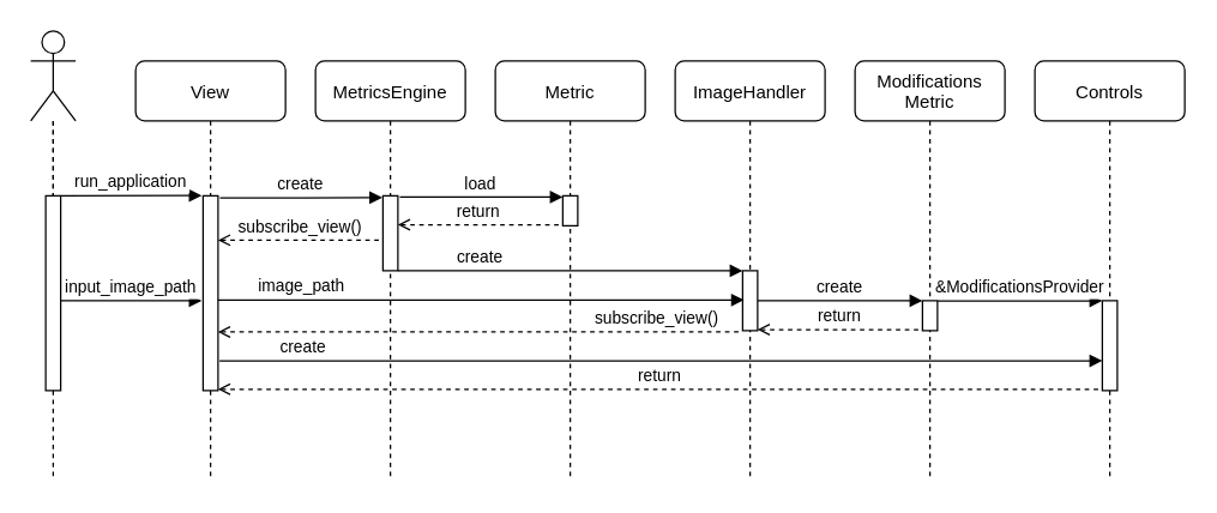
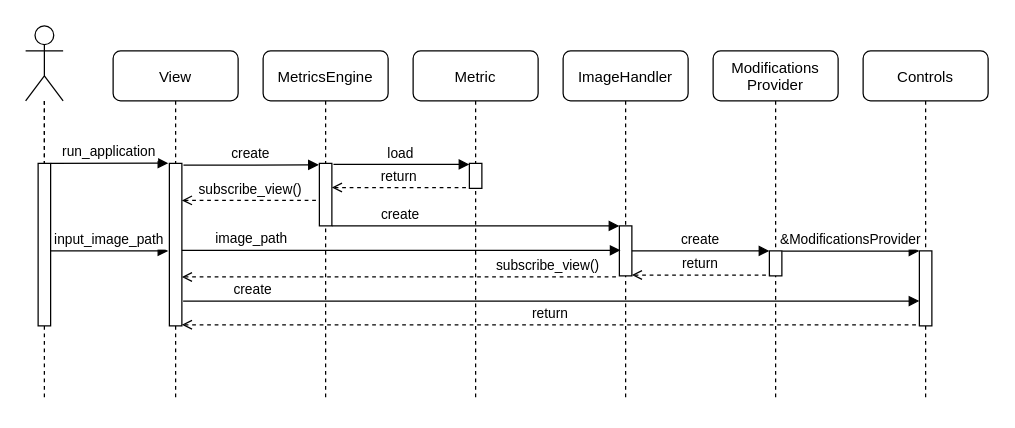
- <mxCell id="14" value="Modifications&#10;Metric" style="shape=umlLifeline;perimeter=lifelinePerimeter;container=1;collapsible=0;recursiveResize=0;rounded=1;shadow=0;strokeWidth=1;fontSize=12;" vertex="1" parent="1"><mxGeometry x="570" y="40" width="100" height="280" as="geometry" /></mxCell>
+ <mxCell id="14" value="Modifications&#10;Provider" style="shape=umlLifeline;perimeter=lifelinePerimeter;container=1;collapsible=0;recursiveResize=0;rounded=1;shadow=0;strokeWidth=1;fontSize=12;" vertex="1" parent="1"><mxGeometry x="570" y="40" width="100" height="280" as="geometry" /></mxCell>
